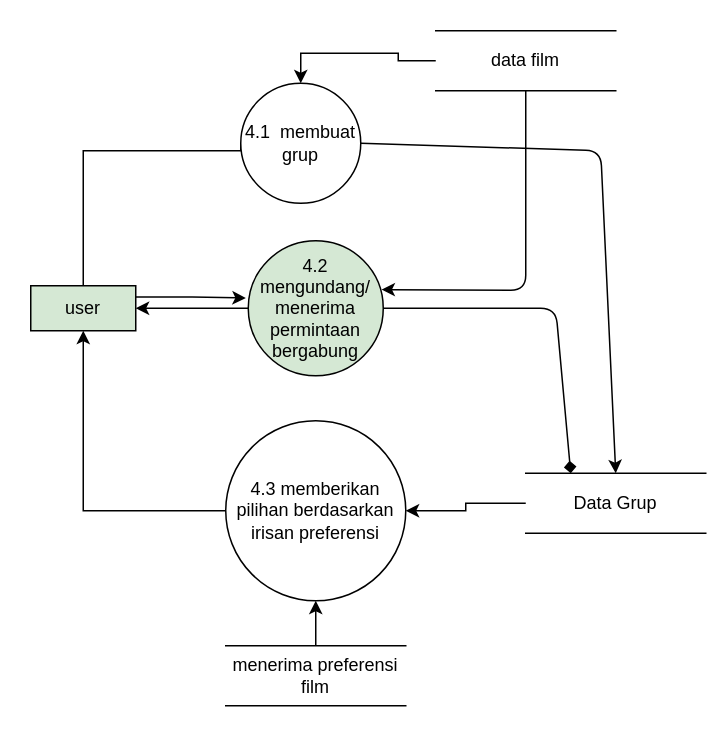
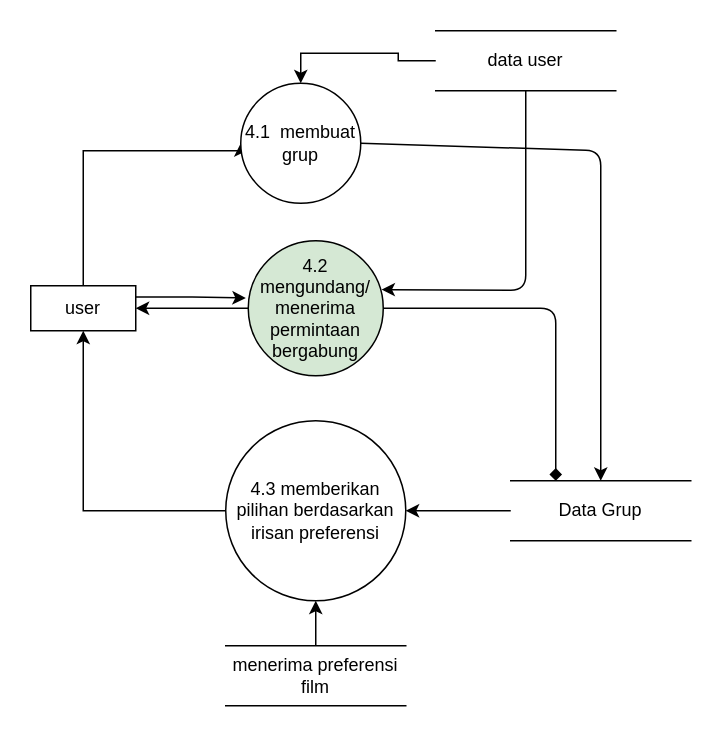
- <mxCell id="14" value="data film" style="shape=partialRectangle;whiteSpace=wrap;html=1;left=0;right=0;fillColor=none;" parent="1" vertex="1"><mxGeometry x="290" y="20" width="120" height="40" as="geometry" /></mxCell>
+ <mxCell id="14" value="data user" style="shape=partialRectangle;whiteSpace=wrap;html=1;left=0;right=0;fillColor=none;" parent="1" vertex="1"><mxGeometry x="290" y="20" width="120" height="40" as="geometry" /></mxCell>
- <mxCell id="2" style="edgeStyle=orthogonalEdgeStyle;rounded=0;orthogonalLoop=1;jettySize=auto;html=1;entryX=0;entryY=0.5;entryDx=0;entryDy=0;endArrow=none;" parent="1" source="4" target="5" edge="1"><mxGeometry relative="1" as="geometry"><Array as="points"><mxPoint x="55" y="100" /></Array></mxGeometry></mxCell>
+ <mxCell id="2" style="edgeStyle=orthogonalEdgeStyle;rounded=0;orthogonalLoop=1;jettySize=auto;html=1;entryX=0;entryY=0.5;entryDx=0;entryDy=0;" parent="1" source="4" target="5" edge="1"><mxGeometry relative="1" as="geometry"><Array as="points"><mxPoint x="55" y="100" /></Array></mxGeometry></mxCell>
- <mxCell id="4" value="user" style="rounded=0;whiteSpace=wrap;html=1;fillColor=#d5e8d4;" parent="1" vertex="1"><mxGeometry x="20" y="190" width="70" height="30" as="geometry" /></mxCell>
+ <mxCell id="4" value="user" style="rounded=0;whiteSpace=wrap;html=1;" parent="1" vertex="1"><mxGeometry x="20" y="190" width="70" height="30" as="geometry" /></mxCell>
- <mxCell id="10" value="Data Grup" style="shape=partialRectangle;whiteSpace=wrap;html=1;left=0;right=0;fillColor=none;" parent="1" vertex="1"><mxGeometry x="350" y="315" width="120" height="40" as="geometry" /></mxCell>
+ <mxCell id="10" value="Data Grup" style="shape=partialRectangle;whiteSpace=wrap;html=1;left=0;right=0;fillColor=none;" parent="1" vertex="1"><mxGeometry x="340" y="320" width="120" height="40" as="geometry" /></mxCell>
